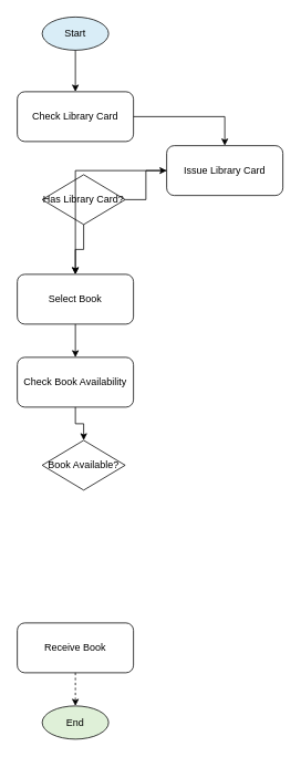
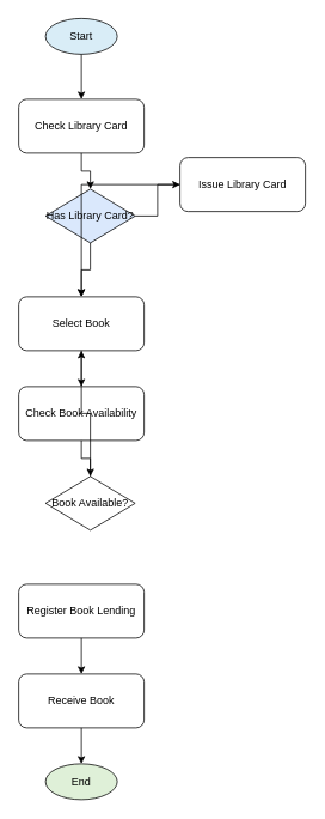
- <mxCell id="13" style="edgeStyle=orthogonalEdgeStyle;rounded=0;html=1;" edge="1" source="3" target="5" parent="1"><mxGeometry relative="1" as="geometry" /></mxCell>
+ <mxCell id="13" style="edgeStyle=orthogonalEdgeStyle;rounded=0;html=1;" edge="1" source="3" target="4" parent="1"><mxGeometry relative="1" as="geometry" /></mxCell>
- <mxCell id="4" value="Has Library Card?" style="rhombus;whiteSpace=wrap;html=1;" vertex="1" parent="1"><mxGeometry x="50" y="210" width="100" height="60" as="geometry" /></mxCell>
+ <mxCell id="4" value="Has Library Card?" style="rhombus;whiteSpace=wrap;html=1;fillColor=#dae8fc;" vertex="1" parent="1"><mxGeometry x="50" y="210" width="100" height="60" as="geometry" /></mxCell>
+ <mxCell id="21" style="edgeStyle=orthogonalEdgeStyle;rounded=0;html=1;" edge="1" source="8" target="6" parent="1"><mxGeometry relative="1" as="geometry" /></mxCell>
+ <mxCell id="9" value="Register Book Lending" style="rounded=1;whiteSpace=wrap;html=1;" vertex="1" parent="1"><mxGeometry x="20" y="650" width="140" height="60" as="geometry" /></mxCell>
+ <mxCell id="19" style="edgeStyle=orthogonalEdgeStyle;rounded=0;html=1;" edge="1" source="9" target="10" parent="1"><mxGeometry relative="1" as="geometry" /></mxCell>
- <mxCell id="20" style="edgeStyle=orthogonalEdgeStyle;rounded=0;html=1;dashed=1;" edge="1" source="10" target="11" parent="1"><mxGeometry relative="1" as="geometry" /></mxCell>
+ <mxCell id="20" style="edgeStyle=orthogonalEdgeStyle;rounded=0;html=1;" edge="1" source="10" target="11" parent="1"><mxGeometry relative="1" as="geometry" /></mxCell>
